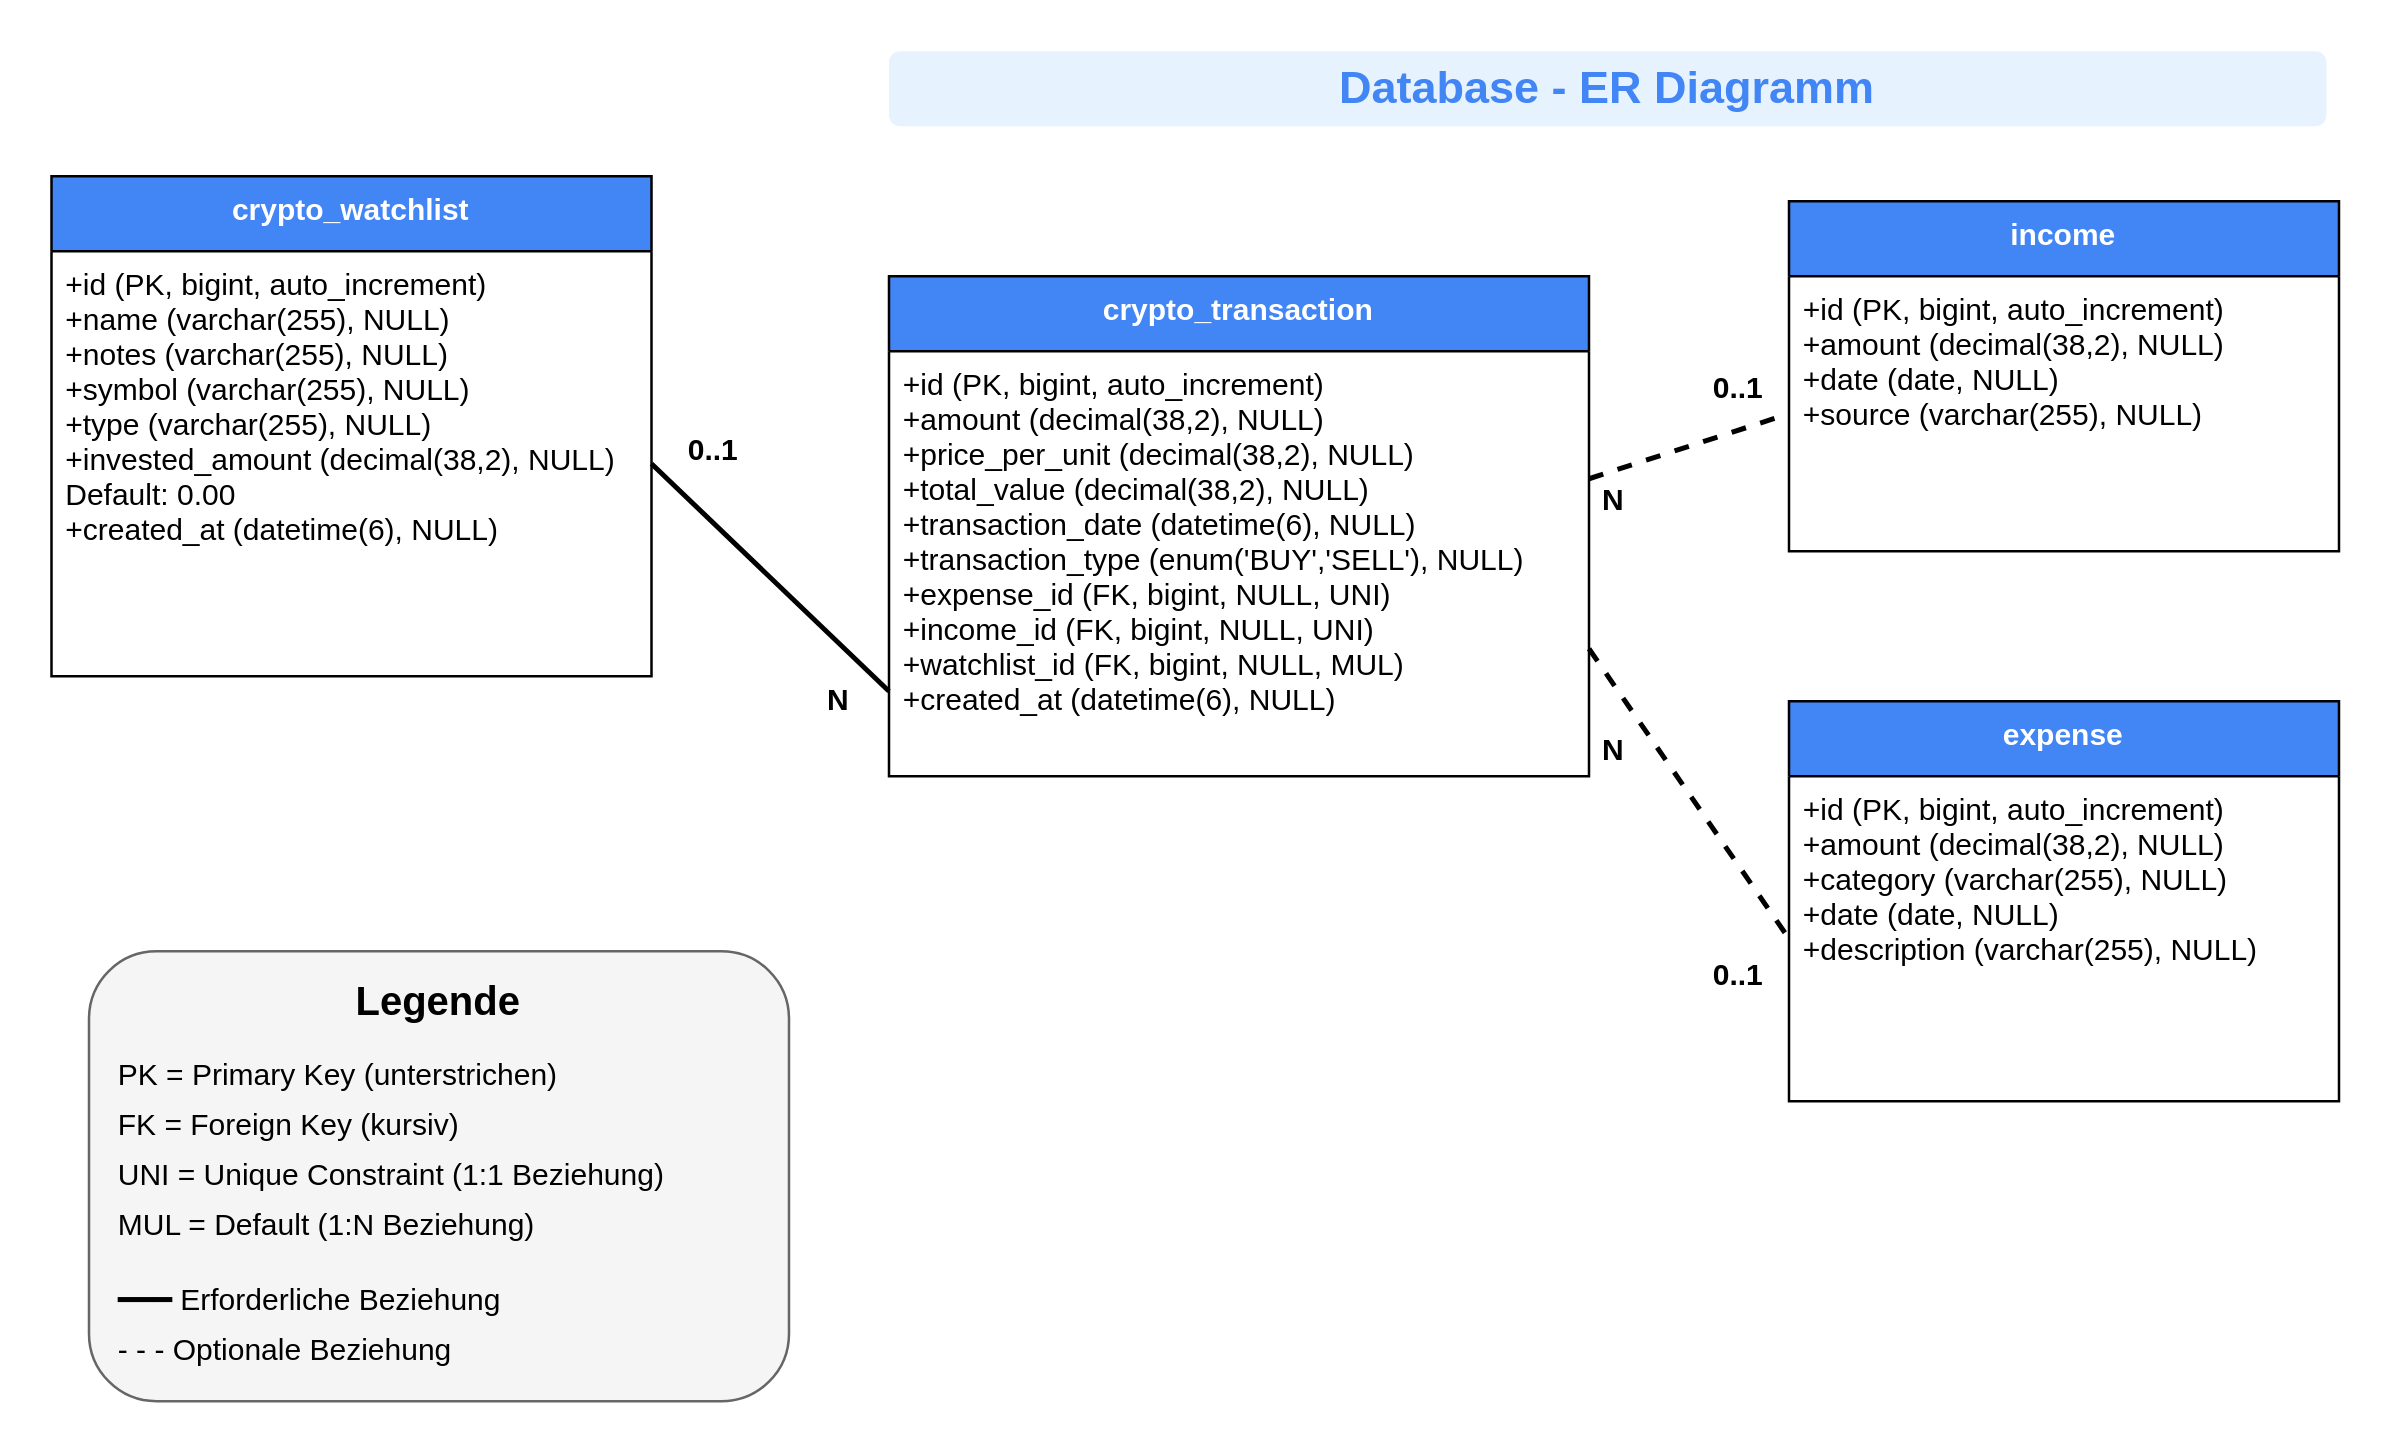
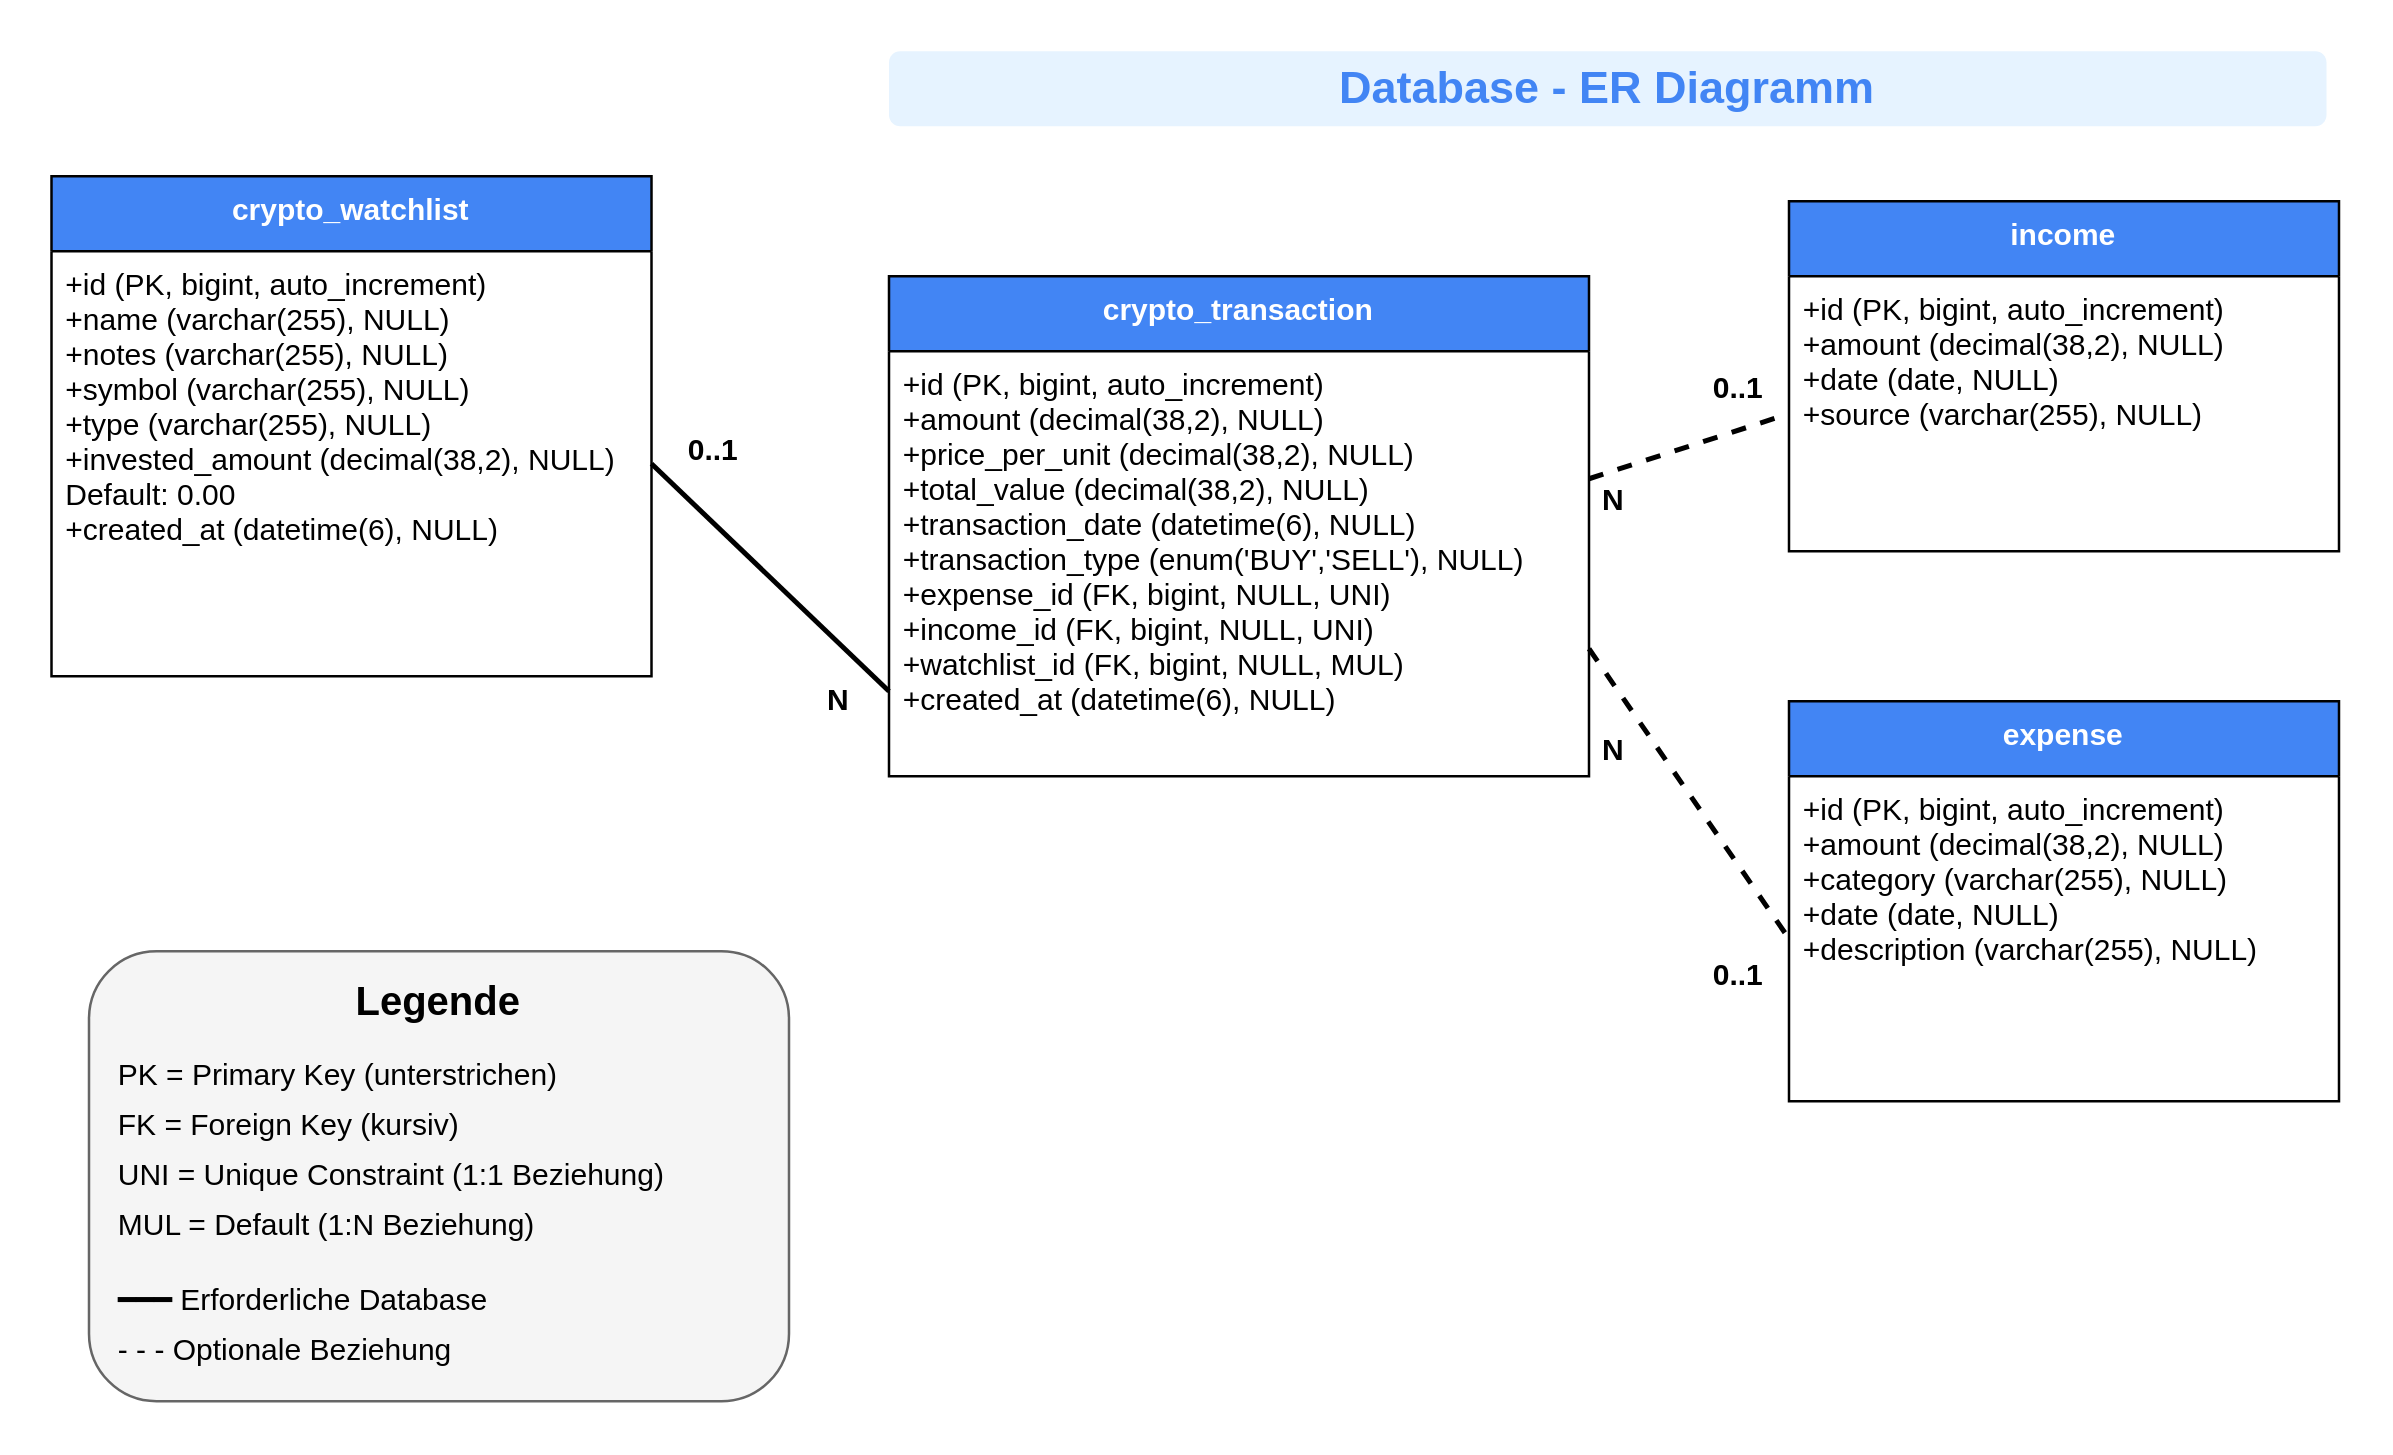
- <mxCell id="25" value="━━━ Erforderliche Beziehung" style="text;html=1;strokeColor=none;fillColor=none;align=left;verticalAlign=middle;whiteSpace=wrap;rounded=0;" parent="1" vertex="1"><mxGeometry x="45" y="510" width="200" height="20" as="geometry" /></mxCell>
+ <mxCell id="25" value="━━━ Erforderliche Database" style="text;html=1;strokeColor=none;fillColor=none;align=left;verticalAlign=middle;whiteSpace=wrap;rounded=0;" parent="1" vertex="1"><mxGeometry x="45" y="510" width="200" height="20" as="geometry" /></mxCell>
